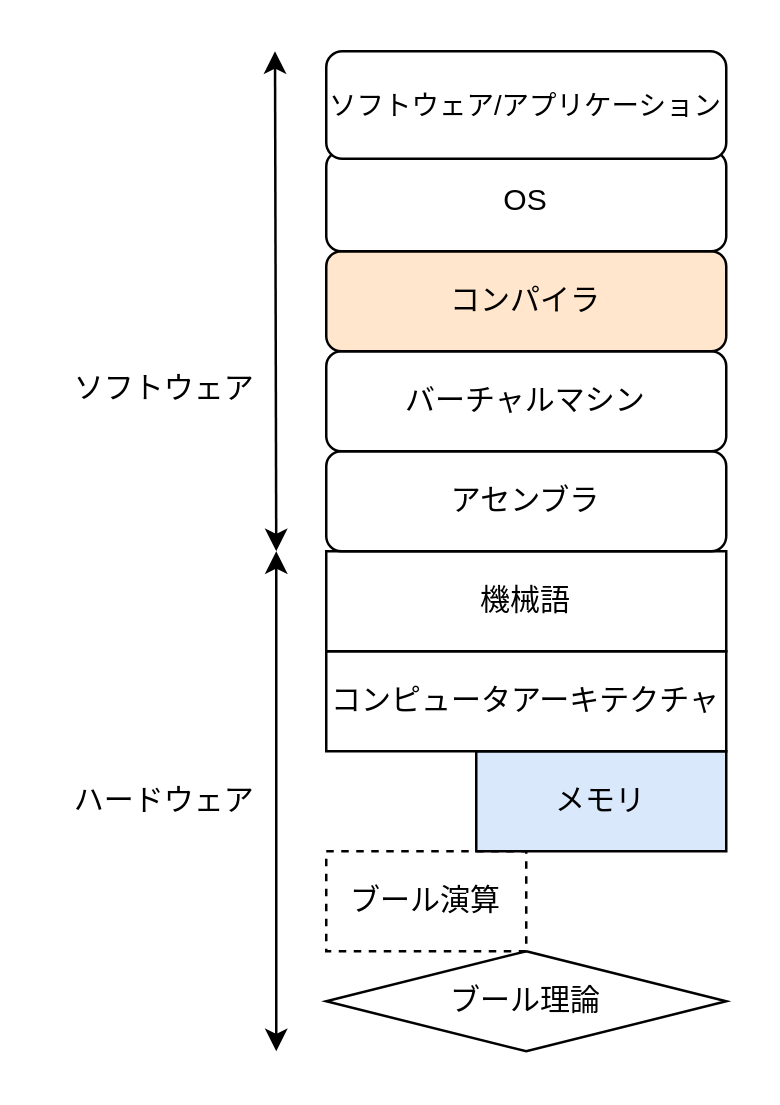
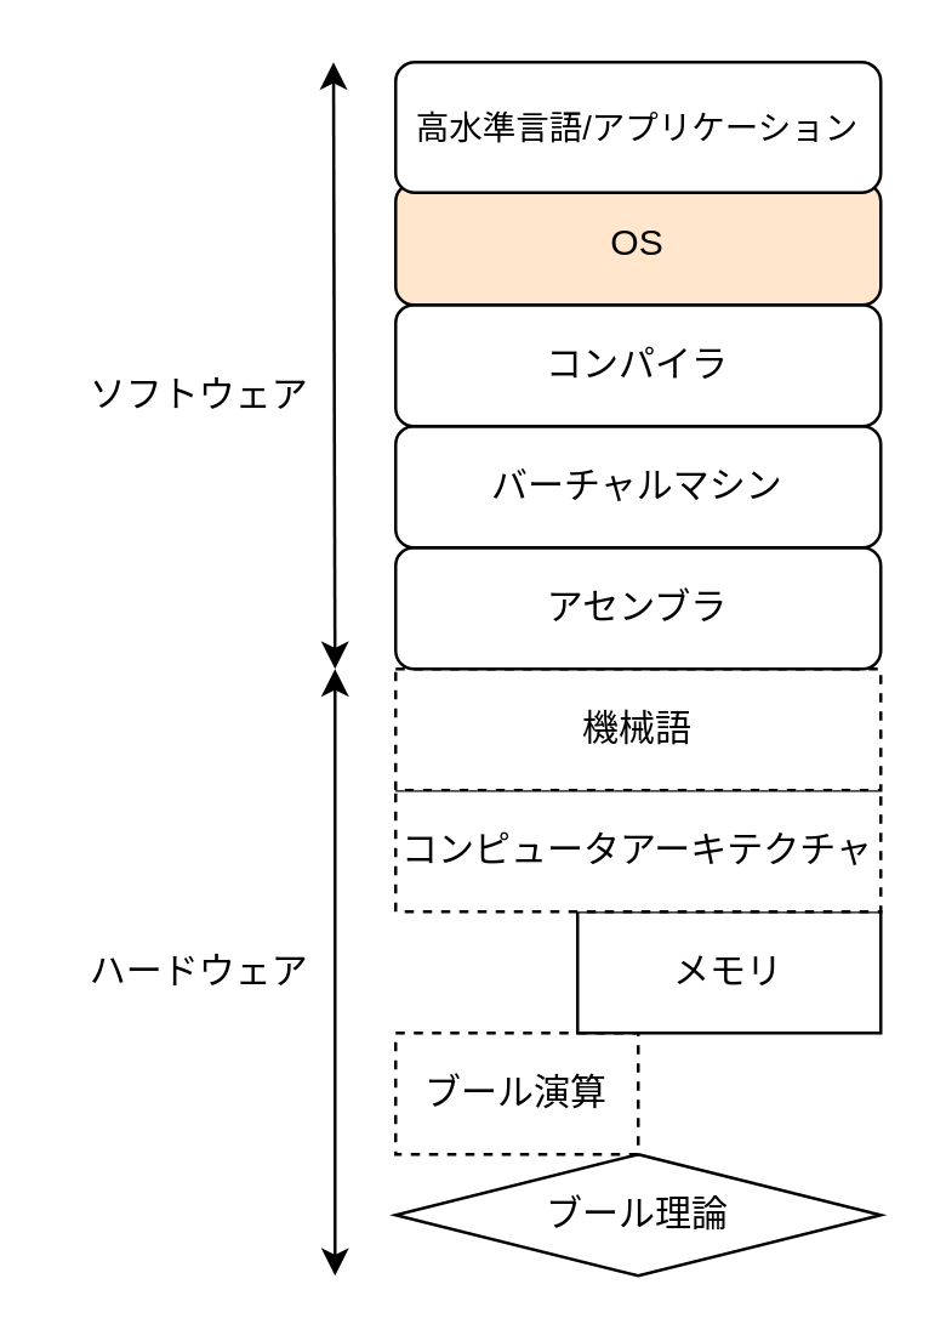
- <mxCell id="13" value="&lt;font style=&quot;font-size: 11px&quot;&gt;ソフトウェア/アプリケーション&lt;/font&gt;" style="rounded=1;whiteSpace=wrap;html=1;" vertex="1" parent="1"><mxGeometry x="130" y="20" width="160" height="43" as="geometry" /></mxCell>
+ <mxCell id="13" value="&lt;font style=&quot;font-size: 11px&quot;&gt;高水準言語/アプリケーション&lt;/font&gt;" style="rounded=1;whiteSpace=wrap;html=1;" vertex="1" parent="1"><mxGeometry x="130" y="20" width="160" height="43" as="geometry" /></mxCell>
- <mxCell id="12" value="OS" style="rounded=1;whiteSpace=wrap;html=1;" vertex="1" parent="1"><mxGeometry x="130" width="160" height="40" as="geometry" y="60" /></mxCell>
+ <mxCell id="12" value="OS" style="rounded=1;whiteSpace=wrap;html=1;fillColor=#ffe6cc;" vertex="1" parent="1"><mxGeometry x="130" width="160" height="40" as="geometry" y="60" /></mxCell>
- <mxCell id="11" value="コンパイラ" style="rounded=1;whiteSpace=wrap;html=1;fillColor=#ffe6cc;" vertex="1" parent="1"><mxGeometry x="130" y="100" width="160" height="40" as="geometry" /></mxCell>
+ <mxCell id="11" value="コンパイラ" style="rounded=1;whiteSpace=wrap;html=1;" vertex="1" parent="1"><mxGeometry x="130" y="100" width="160" height="40" as="geometry" /></mxCell>
- <mxCell id="15" value="ソフトウェア" style="text;html=1;align=center;verticalAlign=middle;resizable=0;points=[];;autosize=1;" vertex="1" parent="1"><mxGeometry x="20" y="145" width="90" height="20" as="geometry" /></mxCell>
+ <mxCell id="15" value="ソフトウェア" style="text;html=1;align=center;verticalAlign=middle;resizable=0;points=[];;autosize=1;" vertex="1" parent="1"><mxGeometry x="20" y="120" width="90" height="20" as="geometry" /></mxCell>
- <mxCell id="8" value="機械語" style="rounded=0;whiteSpace=wrap;html=1;" vertex="1" parent="1"><mxGeometry x="130" y="220" width="160" height="40" as="geometry" /></mxCell>
+ <mxCell id="8" value="機械語" style="rounded=0;whiteSpace=wrap;html=1;dashed=1;" vertex="1" parent="1"><mxGeometry x="130" y="220" width="160" height="40" as="geometry" /></mxCell>
- <mxCell id="7" value="コンピュータアーキテクチャ" style="rounded=0;whiteSpace=wrap;html=1;" vertex="1" parent="1"><mxGeometry x="130" y="260" width="160" height="40" as="geometry" /></mxCell>
+ <mxCell id="7" value="コンピュータアーキテクチャ" style="rounded=0;whiteSpace=wrap;html=1;dashed=1;" vertex="1" parent="1"><mxGeometry x="130" y="260" width="160" height="40" as="geometry" /></mxCell>
- <mxCell id="4" value="メモリ" style="rounded=0;whiteSpace=wrap;html=1;fillColor=#dae8fc;" vertex="1" parent="1"><mxGeometry x="190" y="300" width="100" height="40" as="geometry" /></mxCell>
+ <mxCell id="4" value="メモリ" style="rounded=0;whiteSpace=wrap;html=1;" vertex="1" parent="1"><mxGeometry x="190" y="300" width="100" height="40" as="geometry" /></mxCell>
